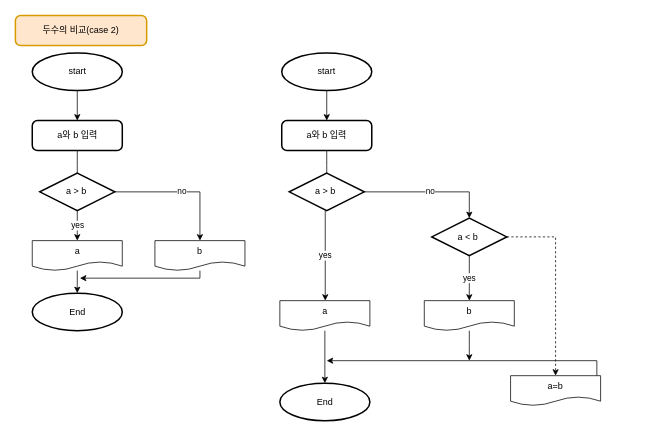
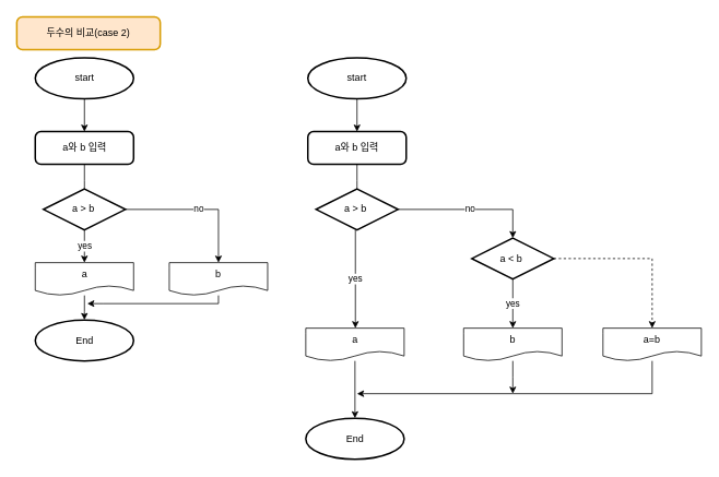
- <mxCell id="31" value="a=b" style="shape=document;whiteSpace=wrap;html=1;boundedLbl=1;" vertex="1" parent="1"><mxGeometry x="680" y="500" width="120" height="40" as="geometry" /></mxCell>
+ <mxCell id="31" value="a=b" style="shape=document;whiteSpace=wrap;html=1;boundedLbl=1;" vertex="1" parent="1"><mxGeometry x="735" y="400" width="120" height="40" as="geometry" /></mxCell>
